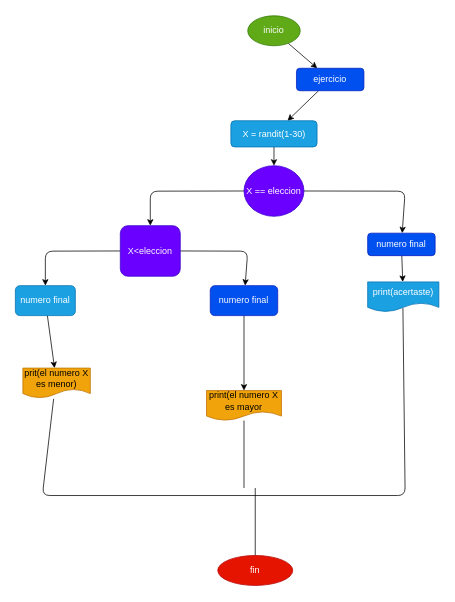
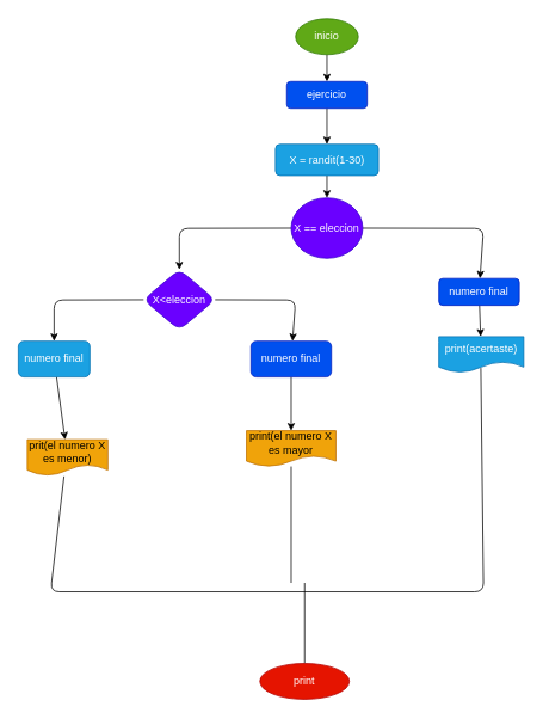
- <mxCell id="5" value="ejercicio" style="rounded=1;whiteSpace=wrap;html=1;fillColor=#0050ef;fontColor=#ffffff;strokeColor=#001DBC;" parent="1" vertex="1"><mxGeometry x="395" y="90" width="90" height="30" as="geometry" /></mxCell>
+ <mxCell id="5" value="ejercicio" style="rounded=1;whiteSpace=wrap;html=1;fillColor=#0050ef;fontColor=#ffffff;strokeColor=#001DBC;" parent="1" vertex="1"><mxGeometry x="320" y="90" width="90" height="30" as="geometry" /></mxCell>
- <mxCell id="13" value="X&amp;lt;eleccion" style="whiteSpace=wrap;html=1;fillColor=#6a00ff;fontColor=#ffffff;strokeColor=#3700CC;rounded=1;" vertex="1" parent="1"><mxGeometry x="160" y="300" width="80" height="67.5" as="geometry" /></mxCell>
+ <mxCell id="13" value="X&amp;lt;eleccion" style="rhombus;whiteSpace=wrap;html=1;rounded=1;fillColor=#6a00ff;fontColor=#ffffff;strokeColor=#3700CC;" vertex="1" parent="1"><mxGeometry x="160" y="300" width="80" height="67.5" as="geometry" /></mxCell>
- <mxCell id="21" value="print(el numero X es mayor" style="shape=document;whiteSpace=wrap;html=1;boundedLbl=1;rounded=1;fillColor=#f0a30a;fontColor=#000000;strokeColor=#BD7000;" vertex="1" parent="1"><mxGeometry x="275" y="520" width="100" height="40" as="geometry" /></mxCell>
+ <mxCell id="21" value="print(el numero X es mayor" style="shape=document;whiteSpace=wrap;html=1;boundedLbl=1;rounded=1;fillColor=#f0a30a;fontColor=#000000;strokeColor=#BD7000;" vertex="1" parent="1"><mxGeometry x="275" y="480" width="100" height="40" as="geometry" /></mxCell>
- <mxCell id="26" value="fin" style="ellipse;whiteSpace=wrap;html=1;fillColor=#e51400;fontColor=#ffffff;strokeColor=#B20000;" vertex="1" parent="1"><mxGeometry x="290" y="740" width="100" height="40" as="geometry" /></mxCell>
+ <mxCell id="26" value="print" style="ellipse;whiteSpace=wrap;html=1;fillColor=#e51400;fontColor=#ffffff;strokeColor=#B20000;" vertex="1" parent="1"><mxGeometry x="290" y="740" width="100" height="40" as="geometry" /></mxCell>
